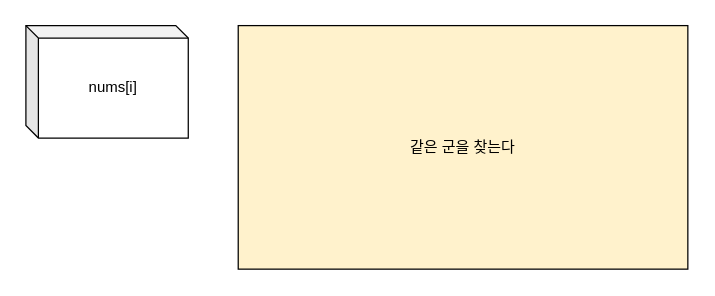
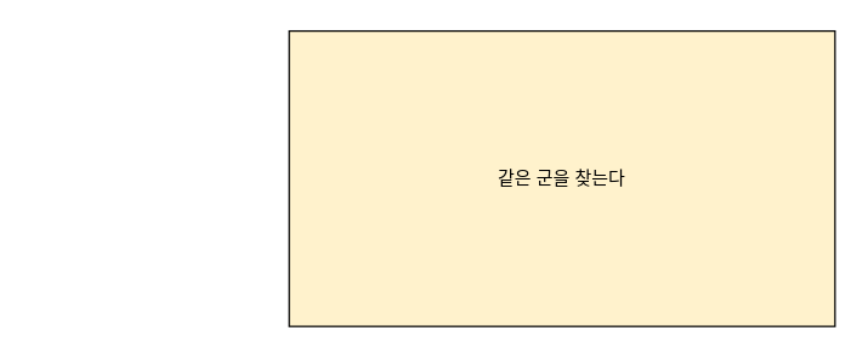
- <mxCell id="2" value="nums[i]" style="shape=cube;whiteSpace=wrap;html=1;boundedLbl=1;backgroundOutline=1;darkOpacity=0.05;darkOpacity2=0.1;size=10;" vertex="1" parent="1"><mxGeometry x="20" y="20" width="130" height="90" as="geometry" /></mxCell>
